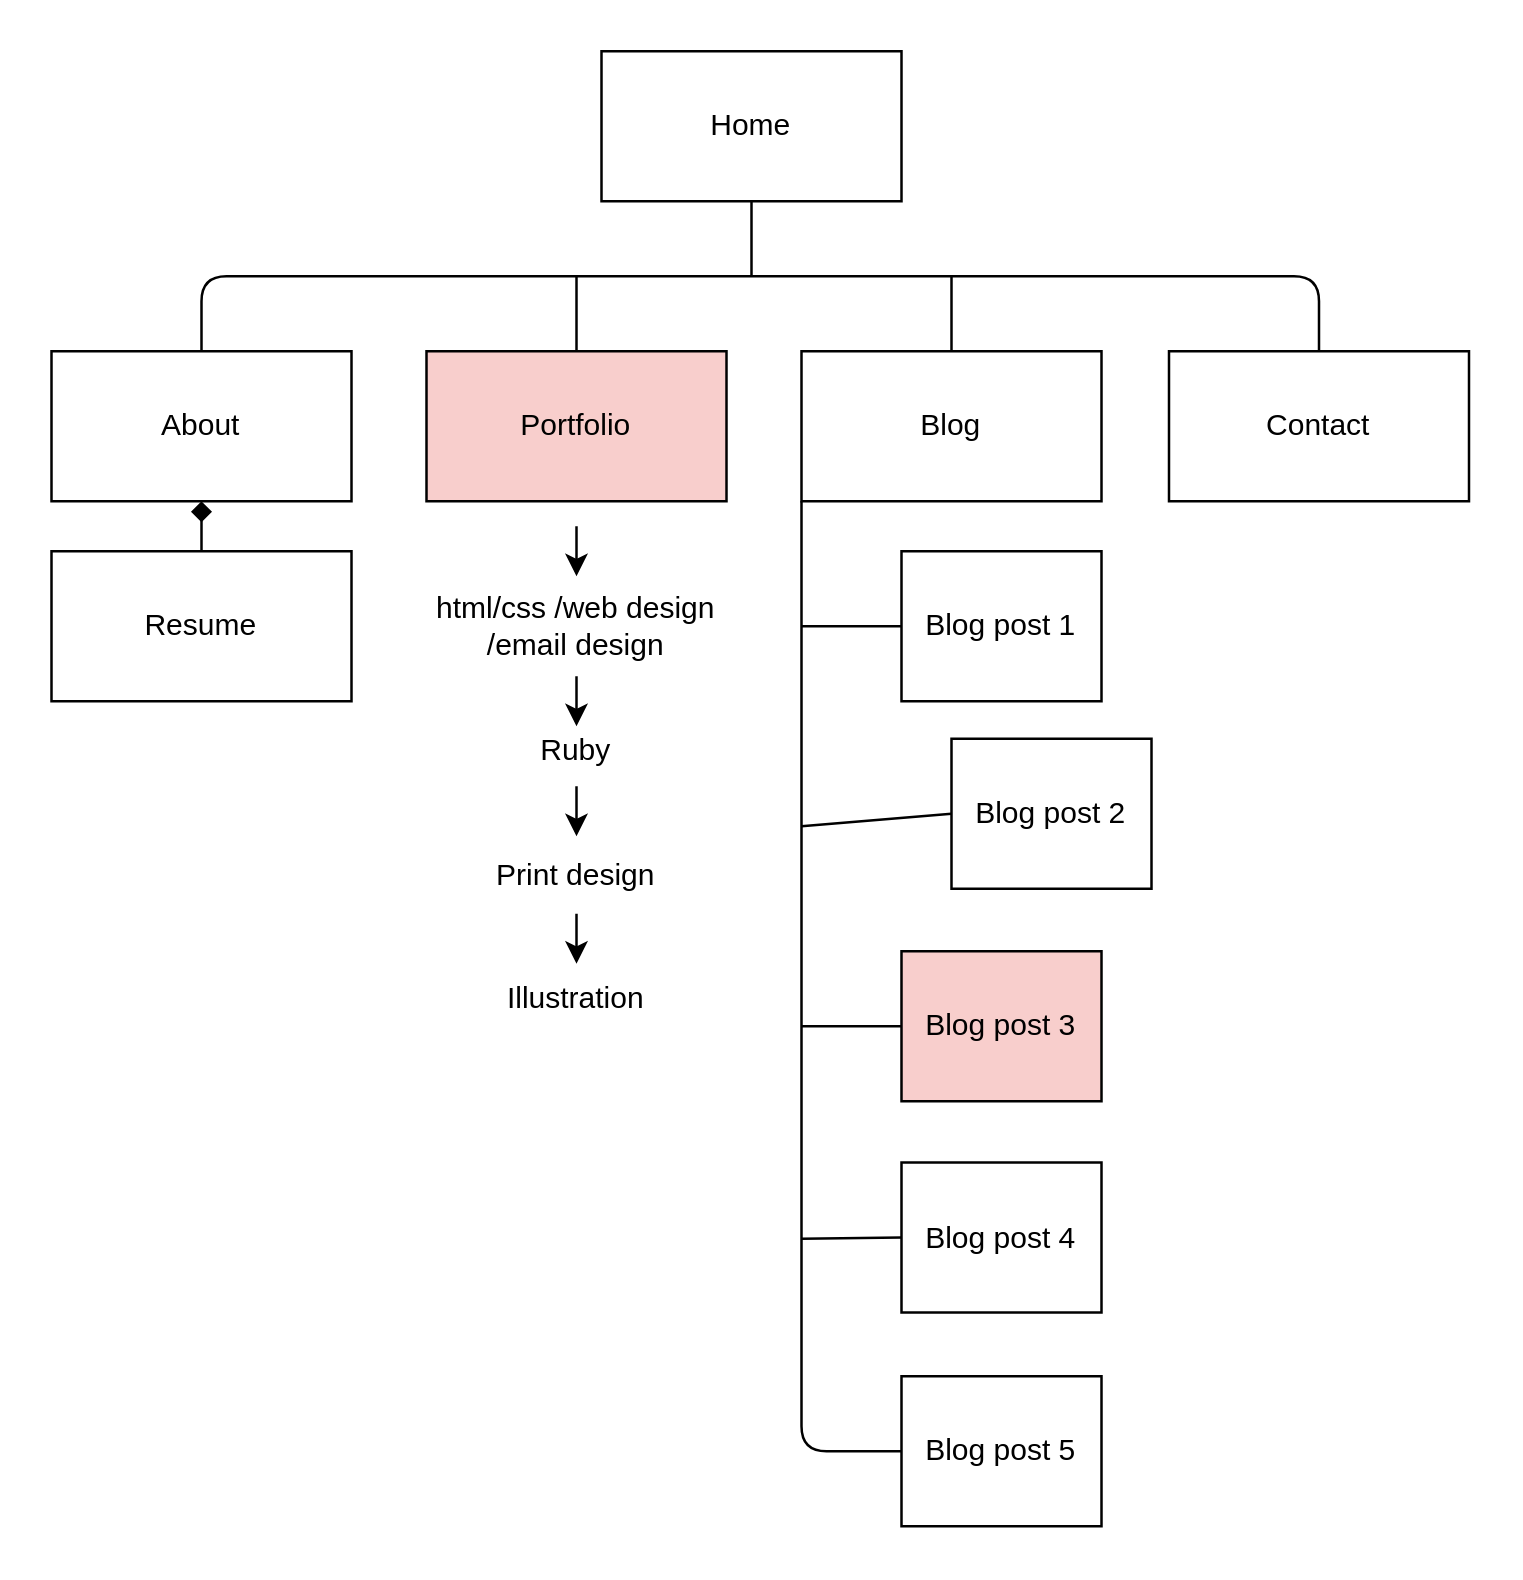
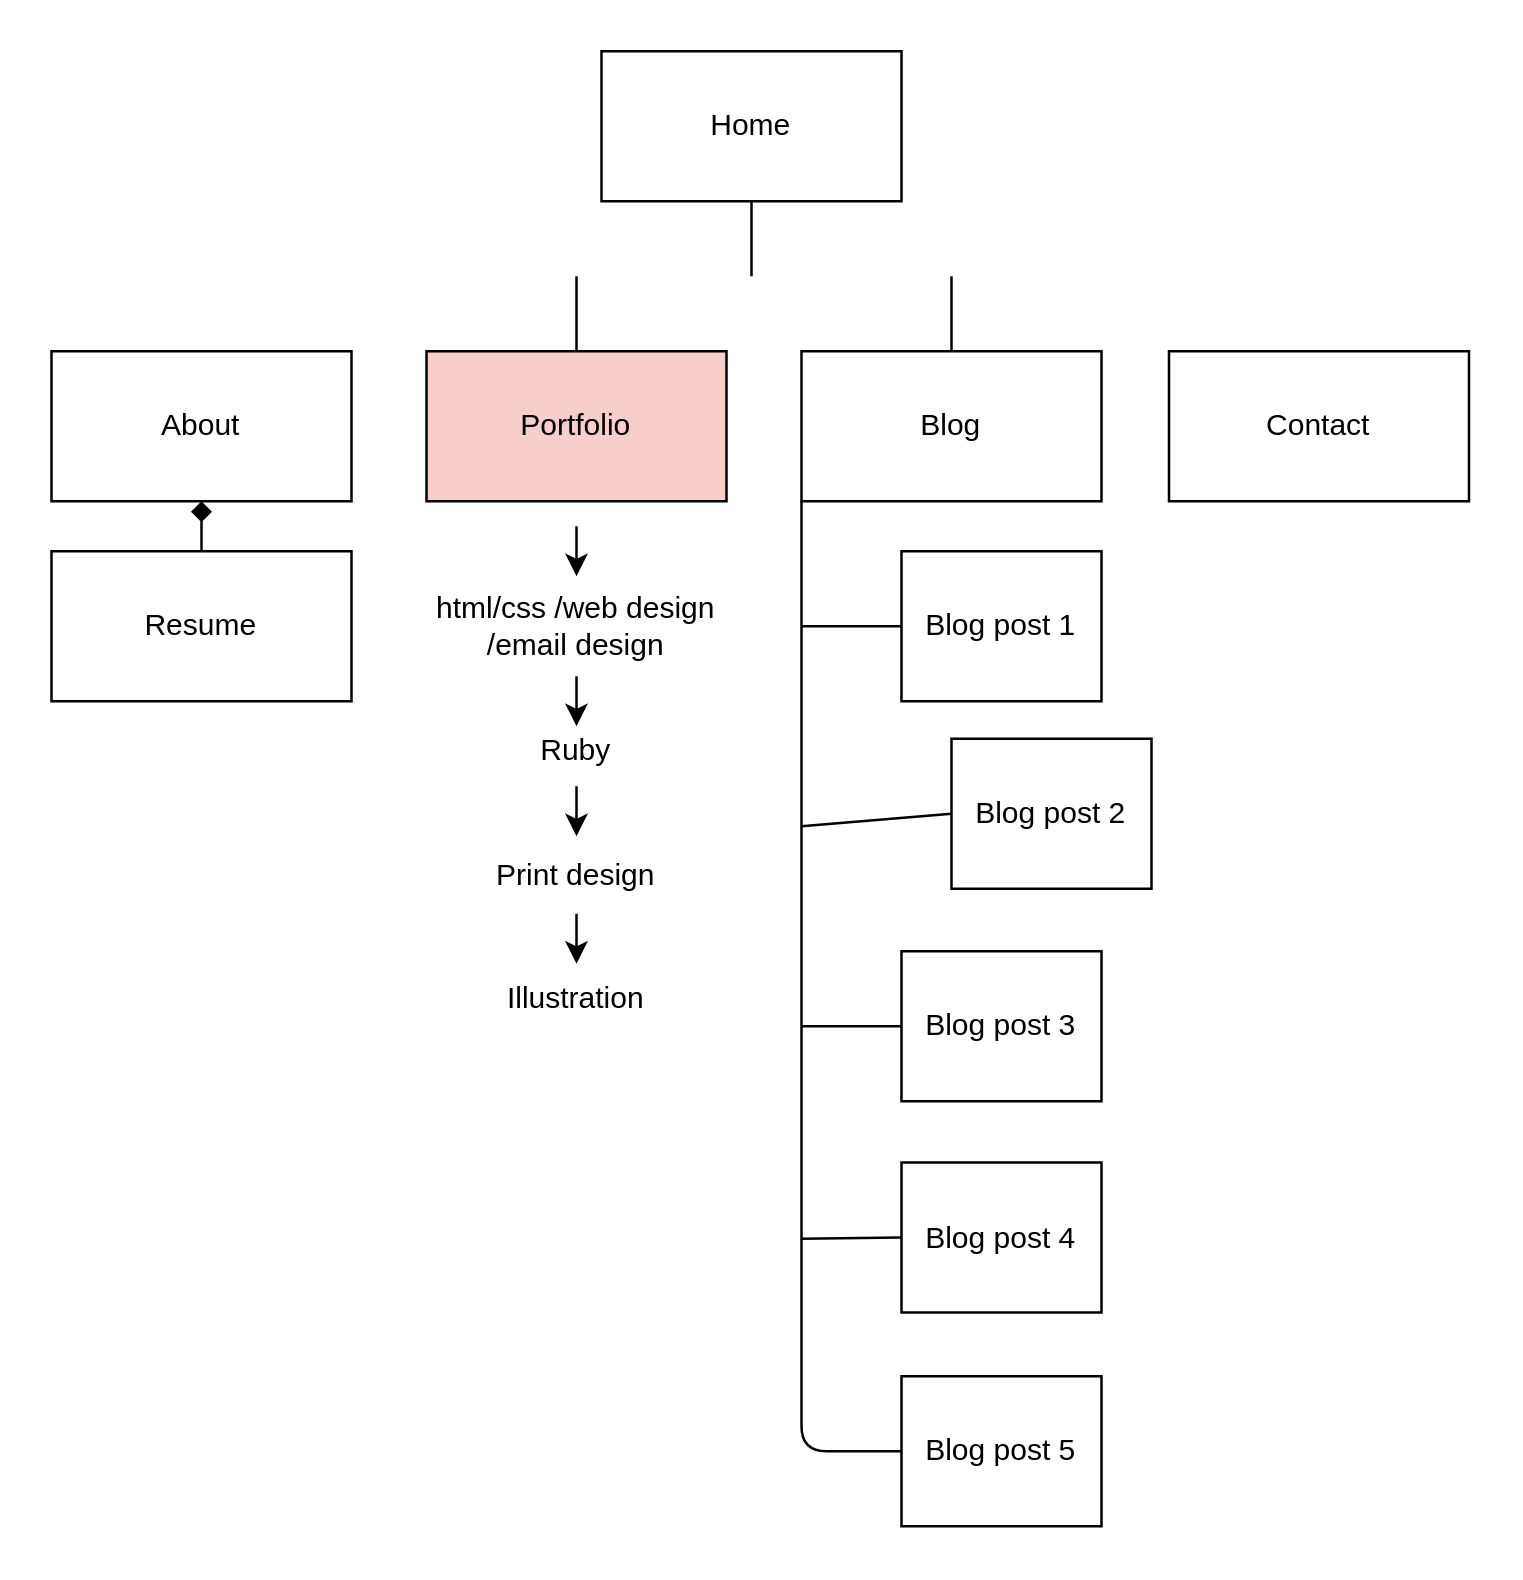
- <mxCell id="18" value="" style="endArrow=none;html=1;entryX=0.5;entryY=0;entryDx=0;entryDy=0;exitX=0.5;exitY=0;exitDx=0;exitDy=0;" parent="1" source="17" target="16" edge="1"><mxGeometry width="50" height="50" relative="1" as="geometry"><mxPoint x="70" y="100" as="sourcePoint" /><mxPoint x="520" y="110" as="targetPoint" /><Array as="points"><mxPoint x="80" y="110" /><mxPoint x="527" y="110" /></Array></mxGeometry></mxCell>
- <mxCell id="8" value="&lt;span&gt;Blog post 3&lt;/span&gt;" style="rounded=0;whiteSpace=wrap;html=1;fillColor=#f8cecc;" parent="1" vertex="1"><mxGeometry x="360" y="380" width="80" height="60" as="geometry" /></mxCell>
+ <mxCell id="8" value="&lt;span&gt;Blog post 3&lt;/span&gt;" style="rounded=0;whiteSpace=wrap;html=1;" parent="1" vertex="1"><mxGeometry x="360" y="380" width="80" height="60" as="geometry" /></mxCell>
